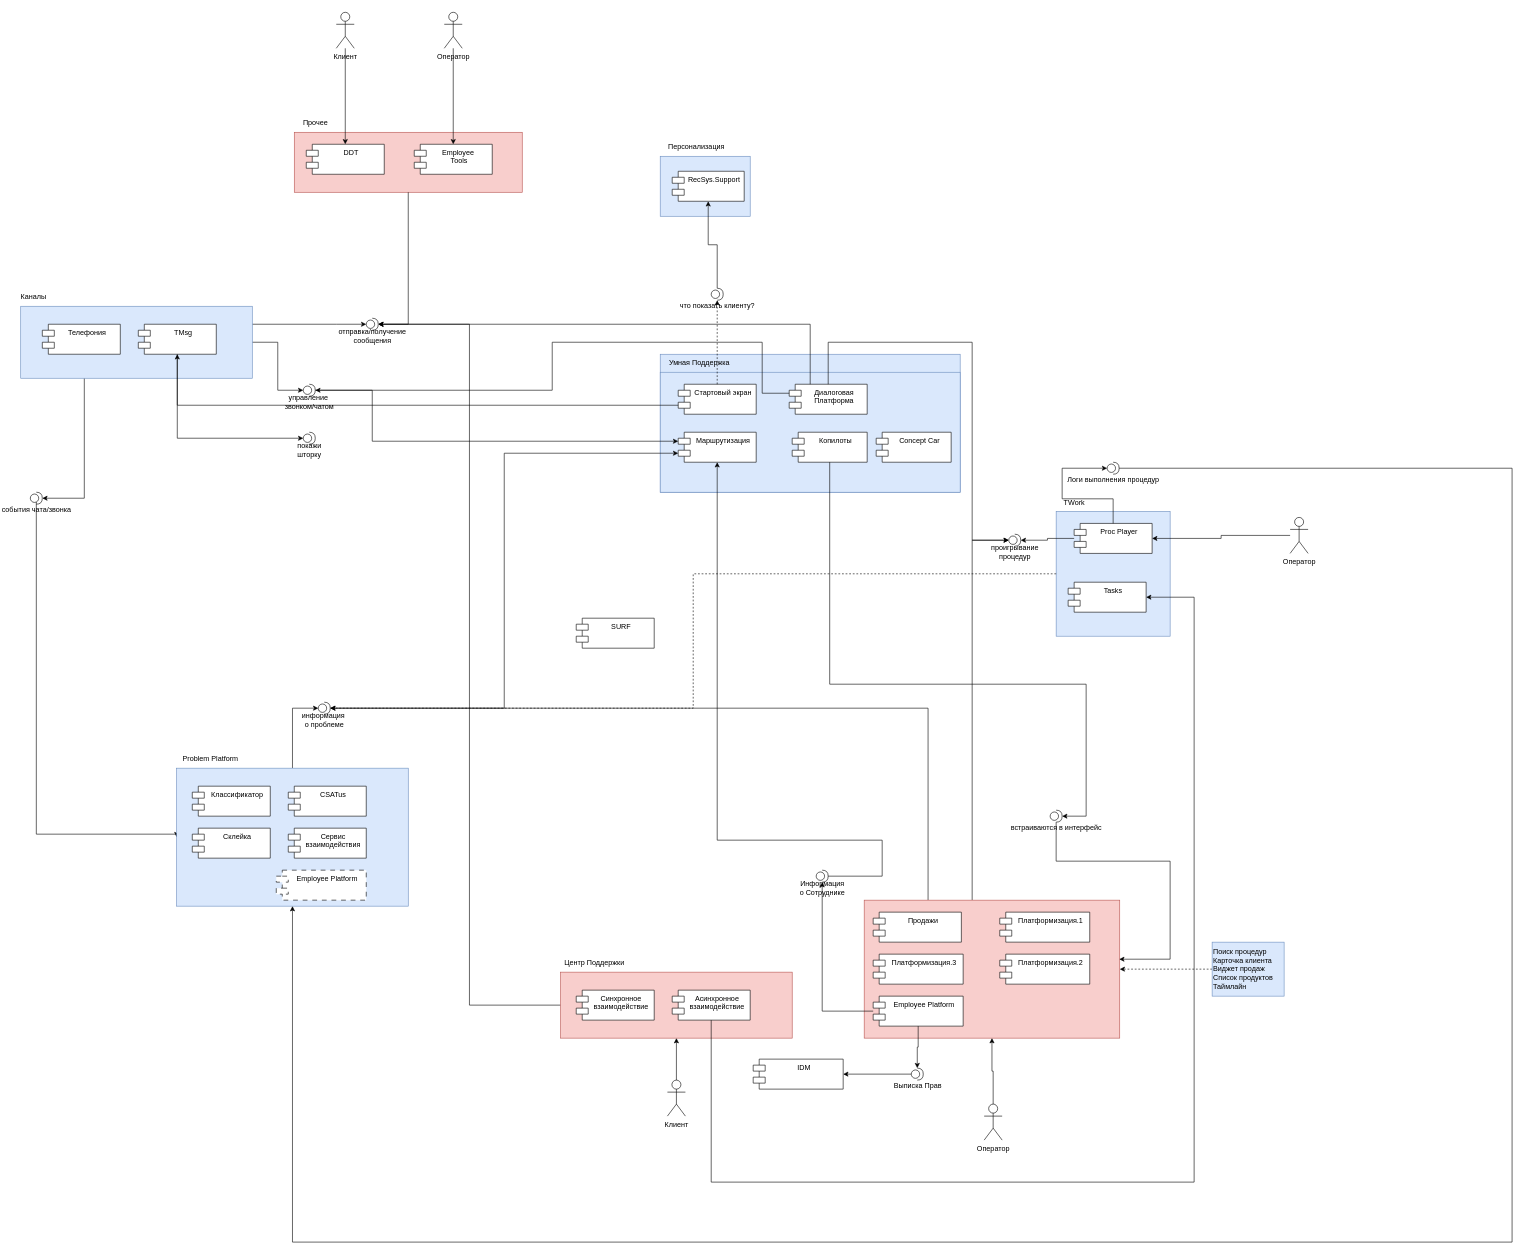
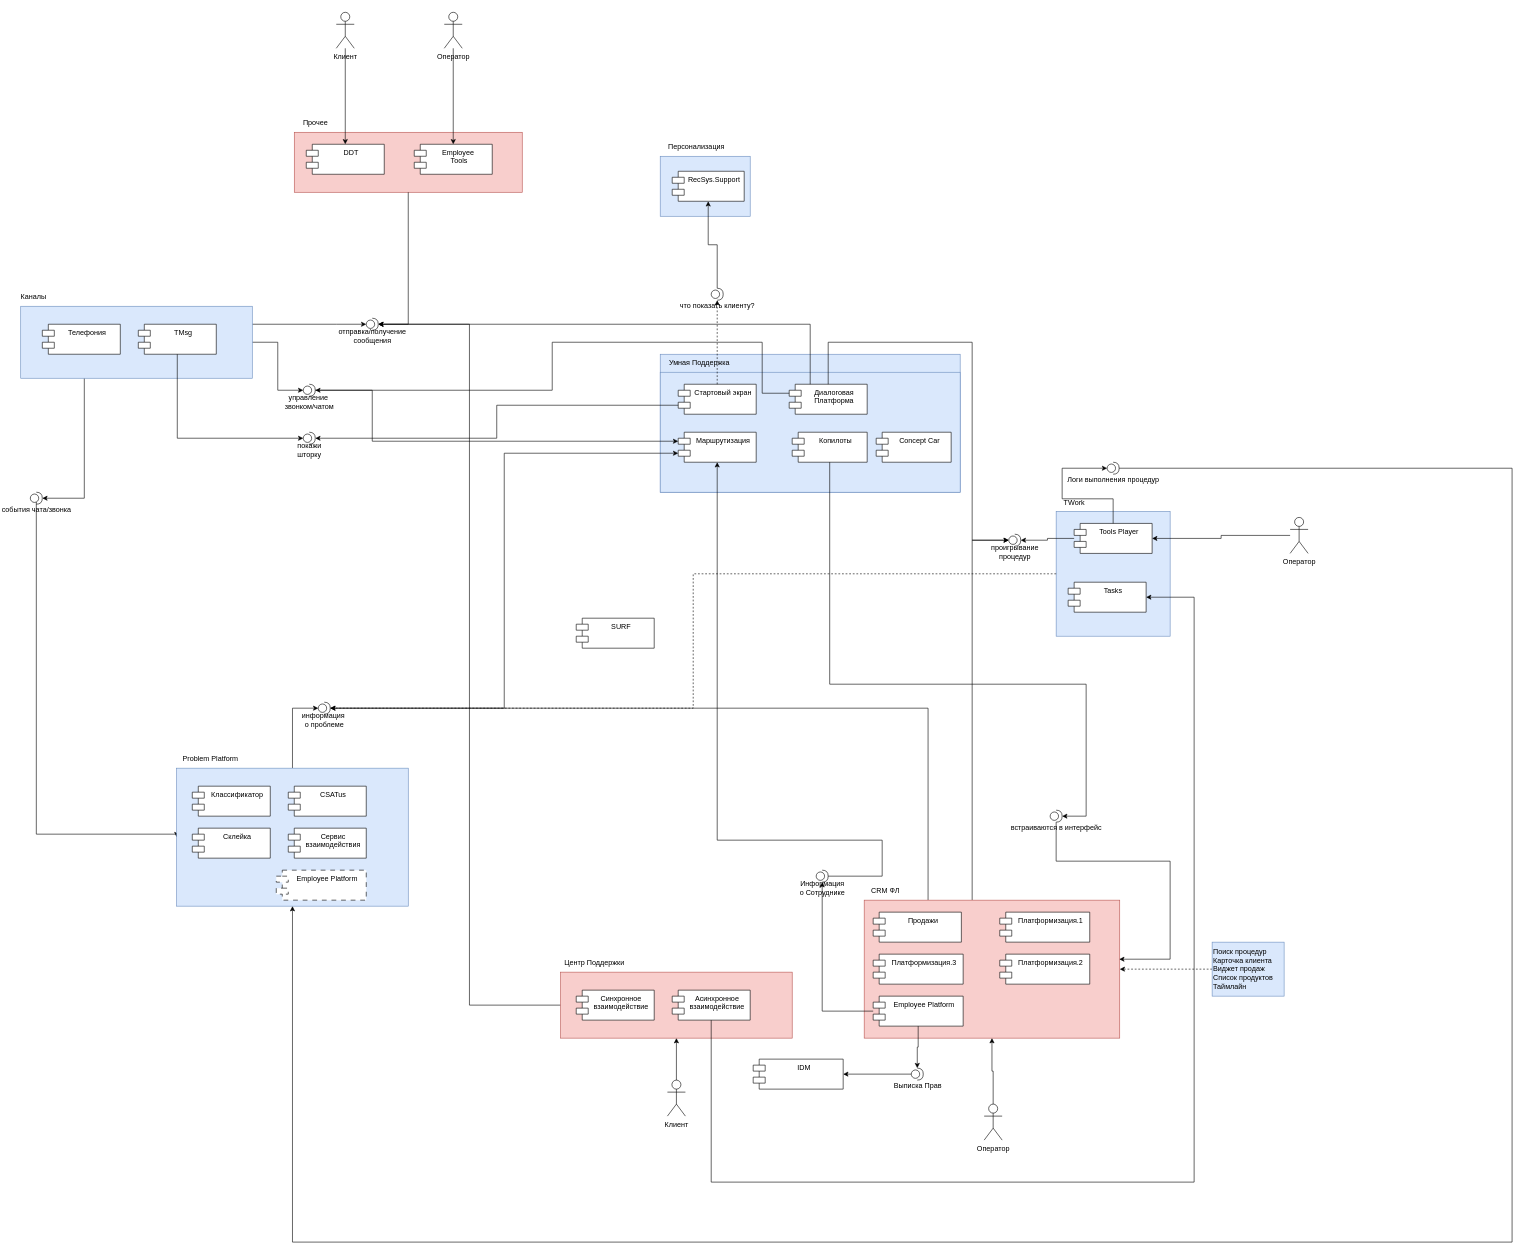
- <mxCell id="73" style="edgeStyle=orthogonalEdgeStyle;rounded=0;orthogonalLoop=1;jettySize=auto;html=1;exitX=0;exitY=0;exitDx=0;exitDy=35;exitPerimeter=0;" parent="1" source="8" target="40" edge="1"><mxGeometry relative="1" as="geometry" /></mxCell>
+ <mxCell id="73" style="edgeStyle=orthogonalEdgeStyle;rounded=0;orthogonalLoop=1;jettySize=auto;html=1;entryX=1;entryY=0.5;entryDx=0;entryDy=0;entryPerimeter=0;exitX=0;exitY=0;exitDx=0;exitDy=35;exitPerimeter=0;" parent="1" source="8" target="71" edge="1"><mxGeometry relative="1" as="geometry" /></mxCell>
- <mxCell id="17" value="Proc Player" style="shape=module;align=left;spacingLeft=20;align=center;verticalAlign=top;whiteSpace=wrap;html=1;" parent="1" vertex="1"><mxGeometry x="1790" y="872" width="130" height="50" as="geometry" /></mxCell>
+ <mxCell id="17" value="Tools Player" style="shape=module;align=left;spacingLeft=20;align=center;verticalAlign=top;whiteSpace=wrap;html=1;" parent="1" vertex="1"><mxGeometry x="1790" y="872" width="130" height="50" as="geometry" /></mxCell>
+ <mxCell id="47" value="CRM ФЛ" style="text;html=1;align=center;verticalAlign=middle;resizable=0;points=[];autosize=1;strokeColor=none;fillColor=none;" parent="45" vertex="1"><mxGeometry width="70" height="30" as="geometry" /></mxCell>
